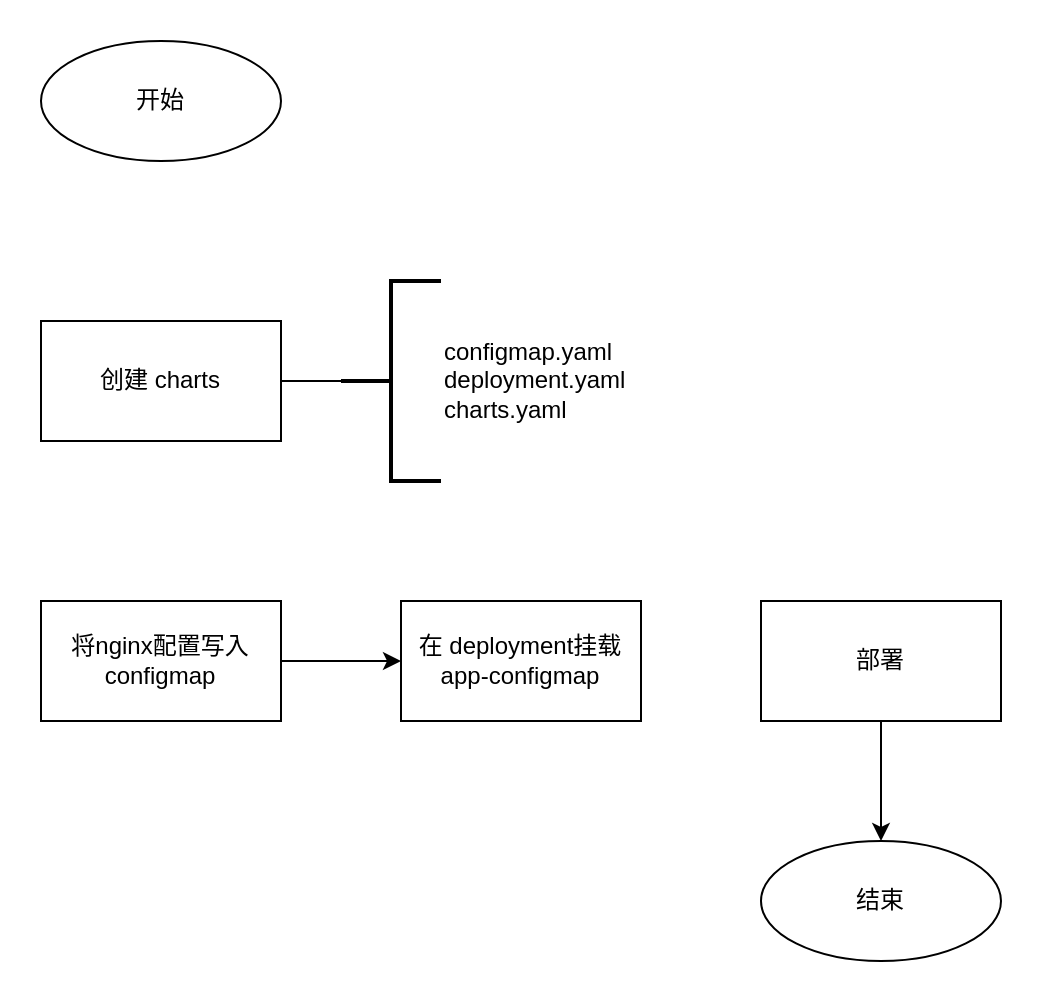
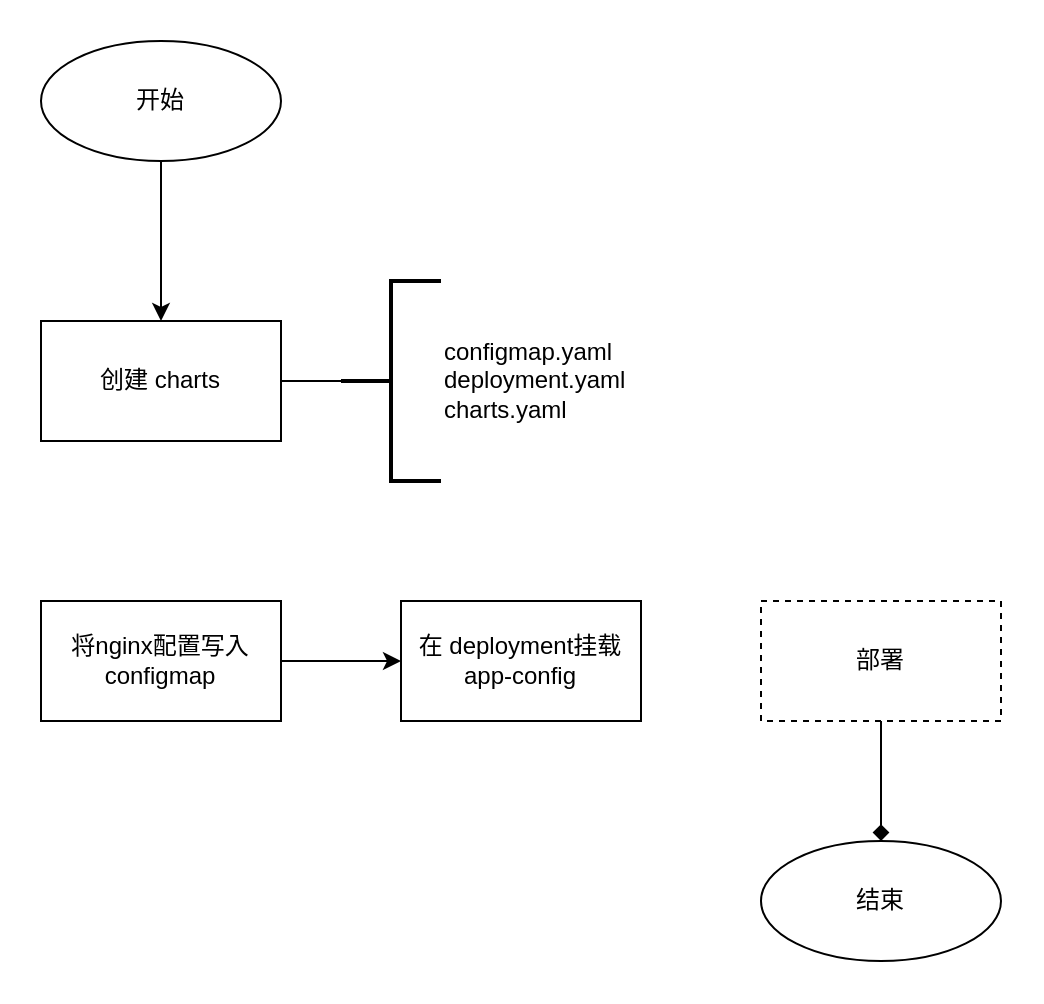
+ <mxCell id="2" value="" style="edgeStyle=orthogonalEdgeStyle;rounded=0;orthogonalLoop=1;jettySize=auto;html=1;endArrow=classic;endFill=1;" edge="1" parent="1" source="3" target="5"><mxGeometry relative="1" as="geometry" /></mxCell>
- <mxCell id="9" value="在 deployment挂载app-configmap" style="whiteSpace=wrap;html=1;" vertex="1" parent="1"><mxGeometry x="200" y="300" width="120" height="60" as="geometry" /></mxCell>
+ <mxCell id="9" value="在 deployment挂载app-config" style="whiteSpace=wrap;html=1;" vertex="1" parent="1"><mxGeometry x="200" y="300" width="120" height="60" as="geometry" /></mxCell>
- <mxCell id="11" value="部署" style="whiteSpace=wrap;html=1;" vertex="1" parent="1"><mxGeometry x="380" y="300" width="120" height="60" as="geometry" /></mxCell>
+ <mxCell id="11" value="部署" style="whiteSpace=wrap;html=1;dashed=1;" vertex="1" parent="1"><mxGeometry x="380" y="300" width="120" height="60" as="geometry" /></mxCell>
- <mxCell id="10" value="" style="edgeStyle=orthogonalEdgeStyle;rounded=0;orthogonalLoop=1;jettySize=auto;html=1;endArrow=classic;endFill=1;" edge="1" parent="1" source="11" target="12"><mxGeometry relative="1" as="geometry" /></mxCell>
+ <mxCell id="10" value="" style="edgeStyle=orthogonalEdgeStyle;rounded=0;orthogonalLoop=1;jettySize=auto;html=1;endArrow=diamond;endFill=1;" edge="1" parent="1" source="11" target="12"><mxGeometry relative="1" as="geometry" /></mxCell>
